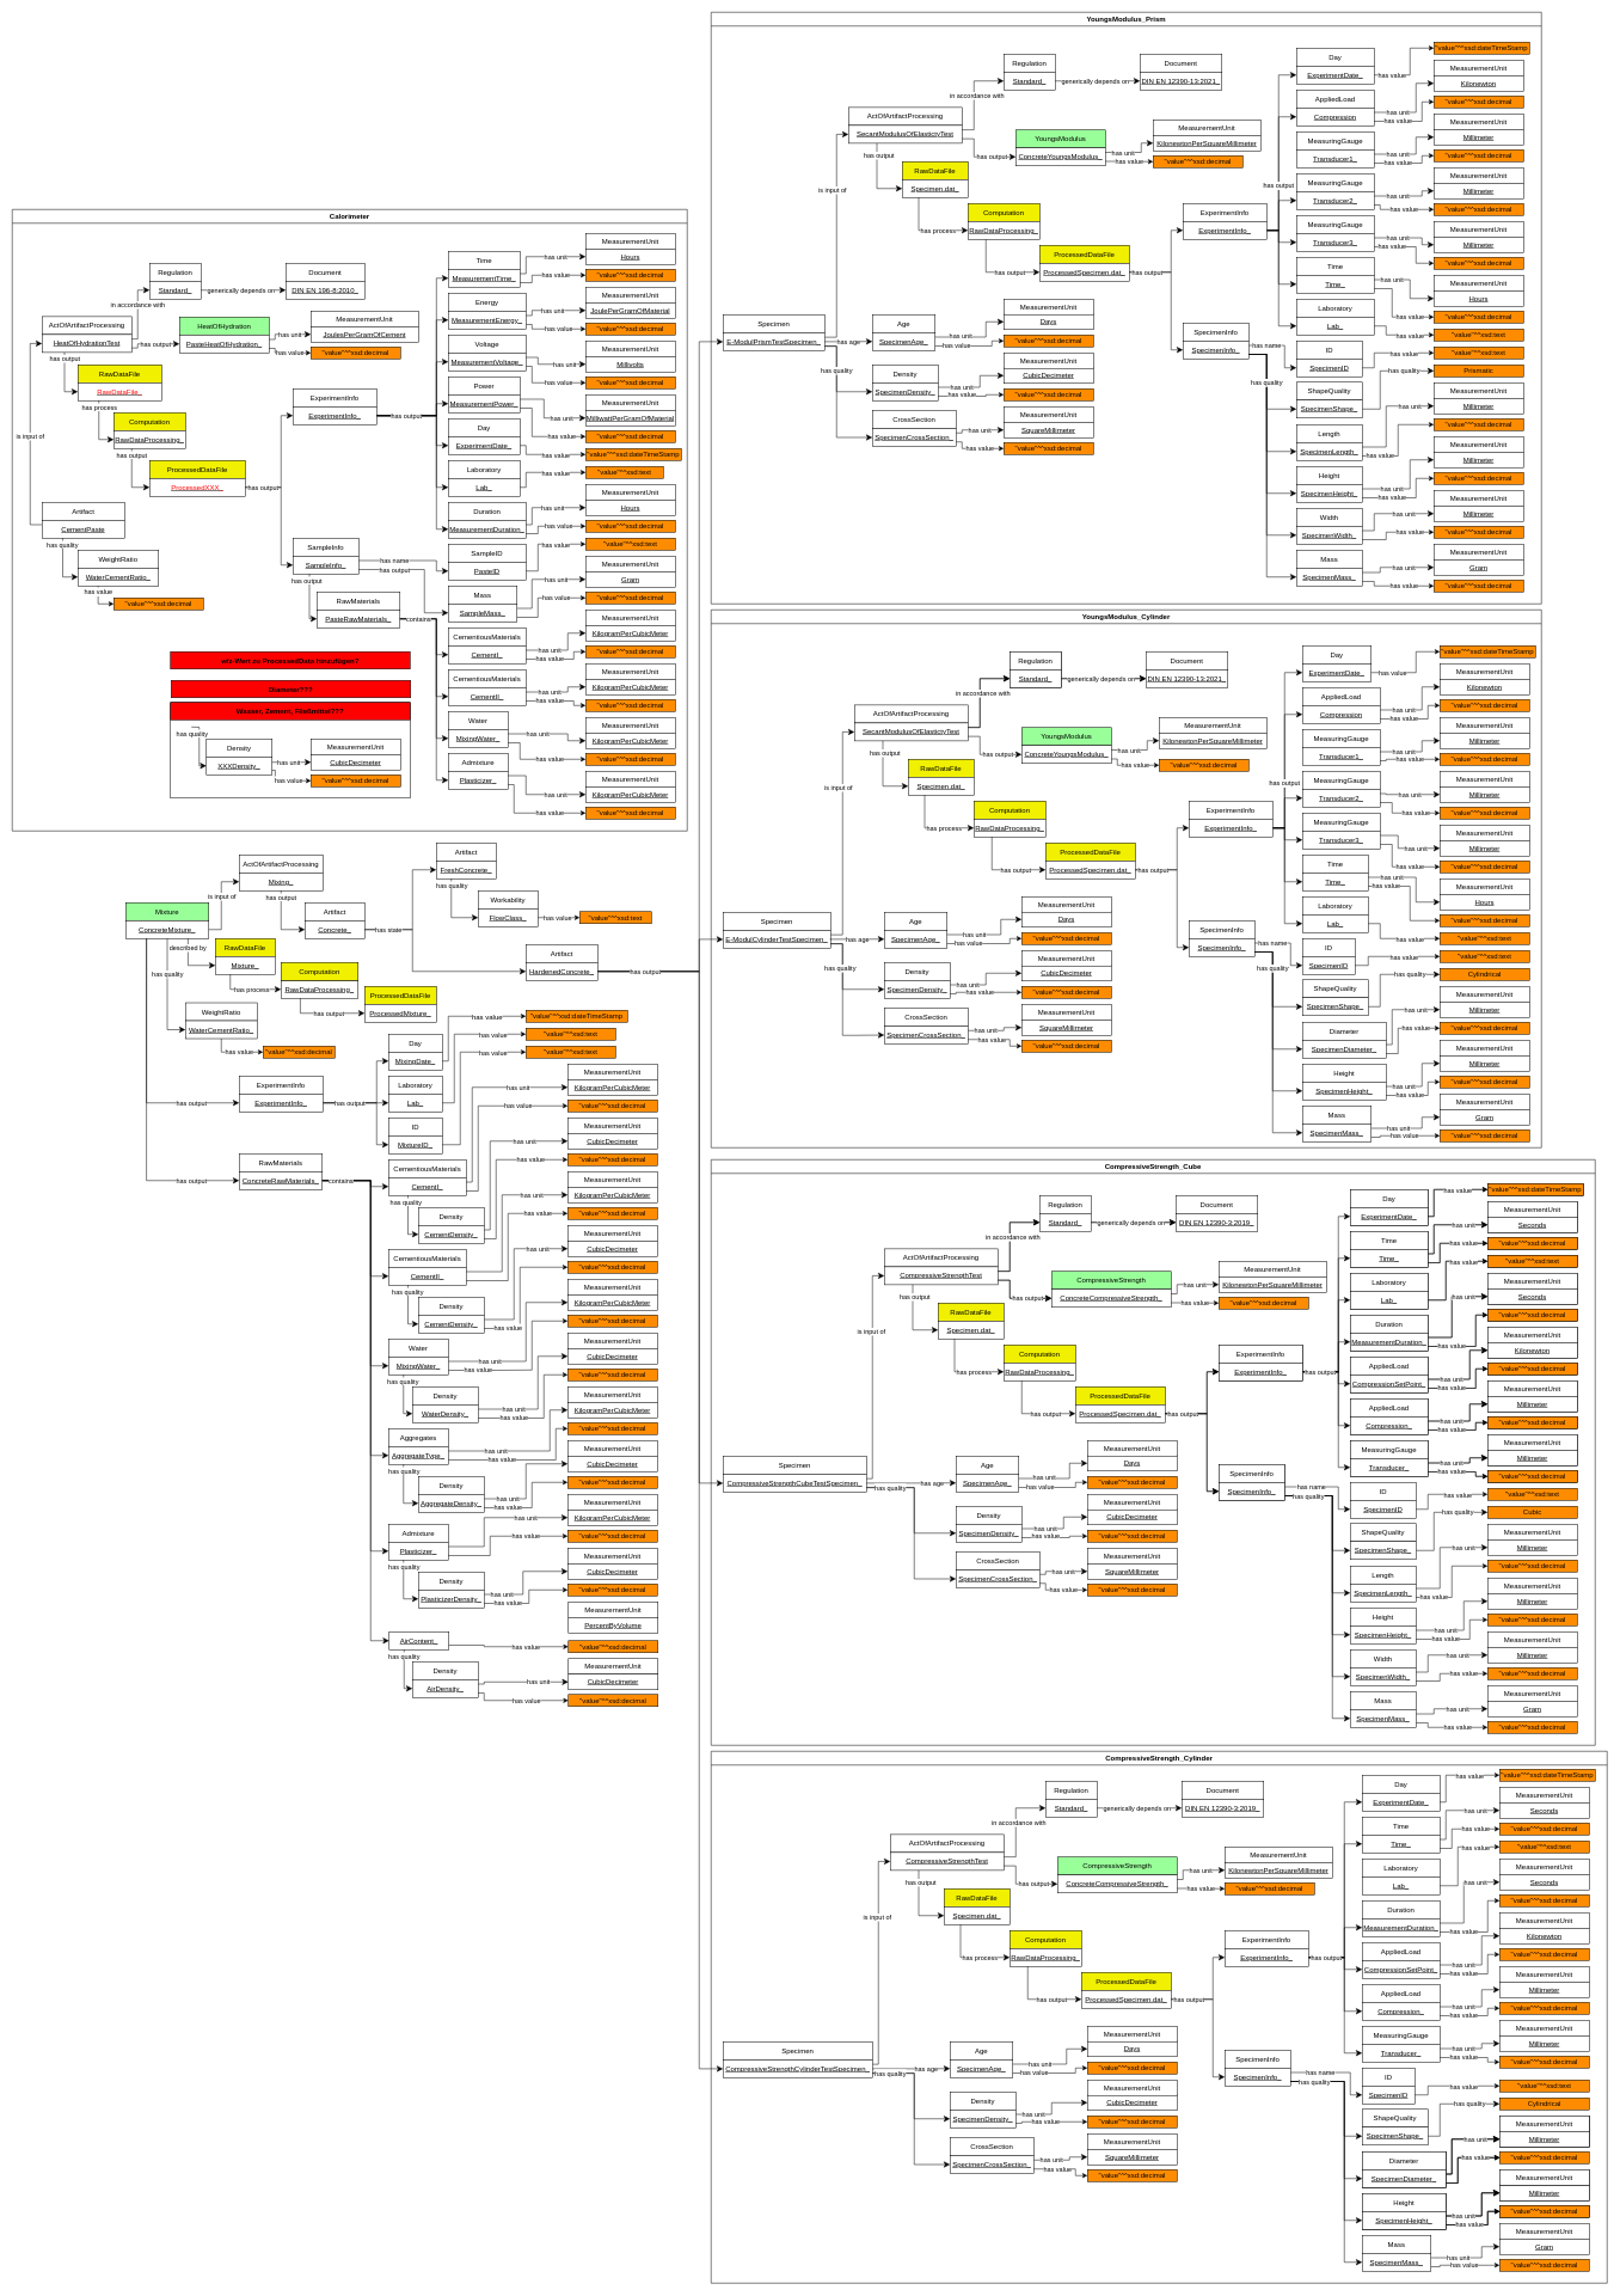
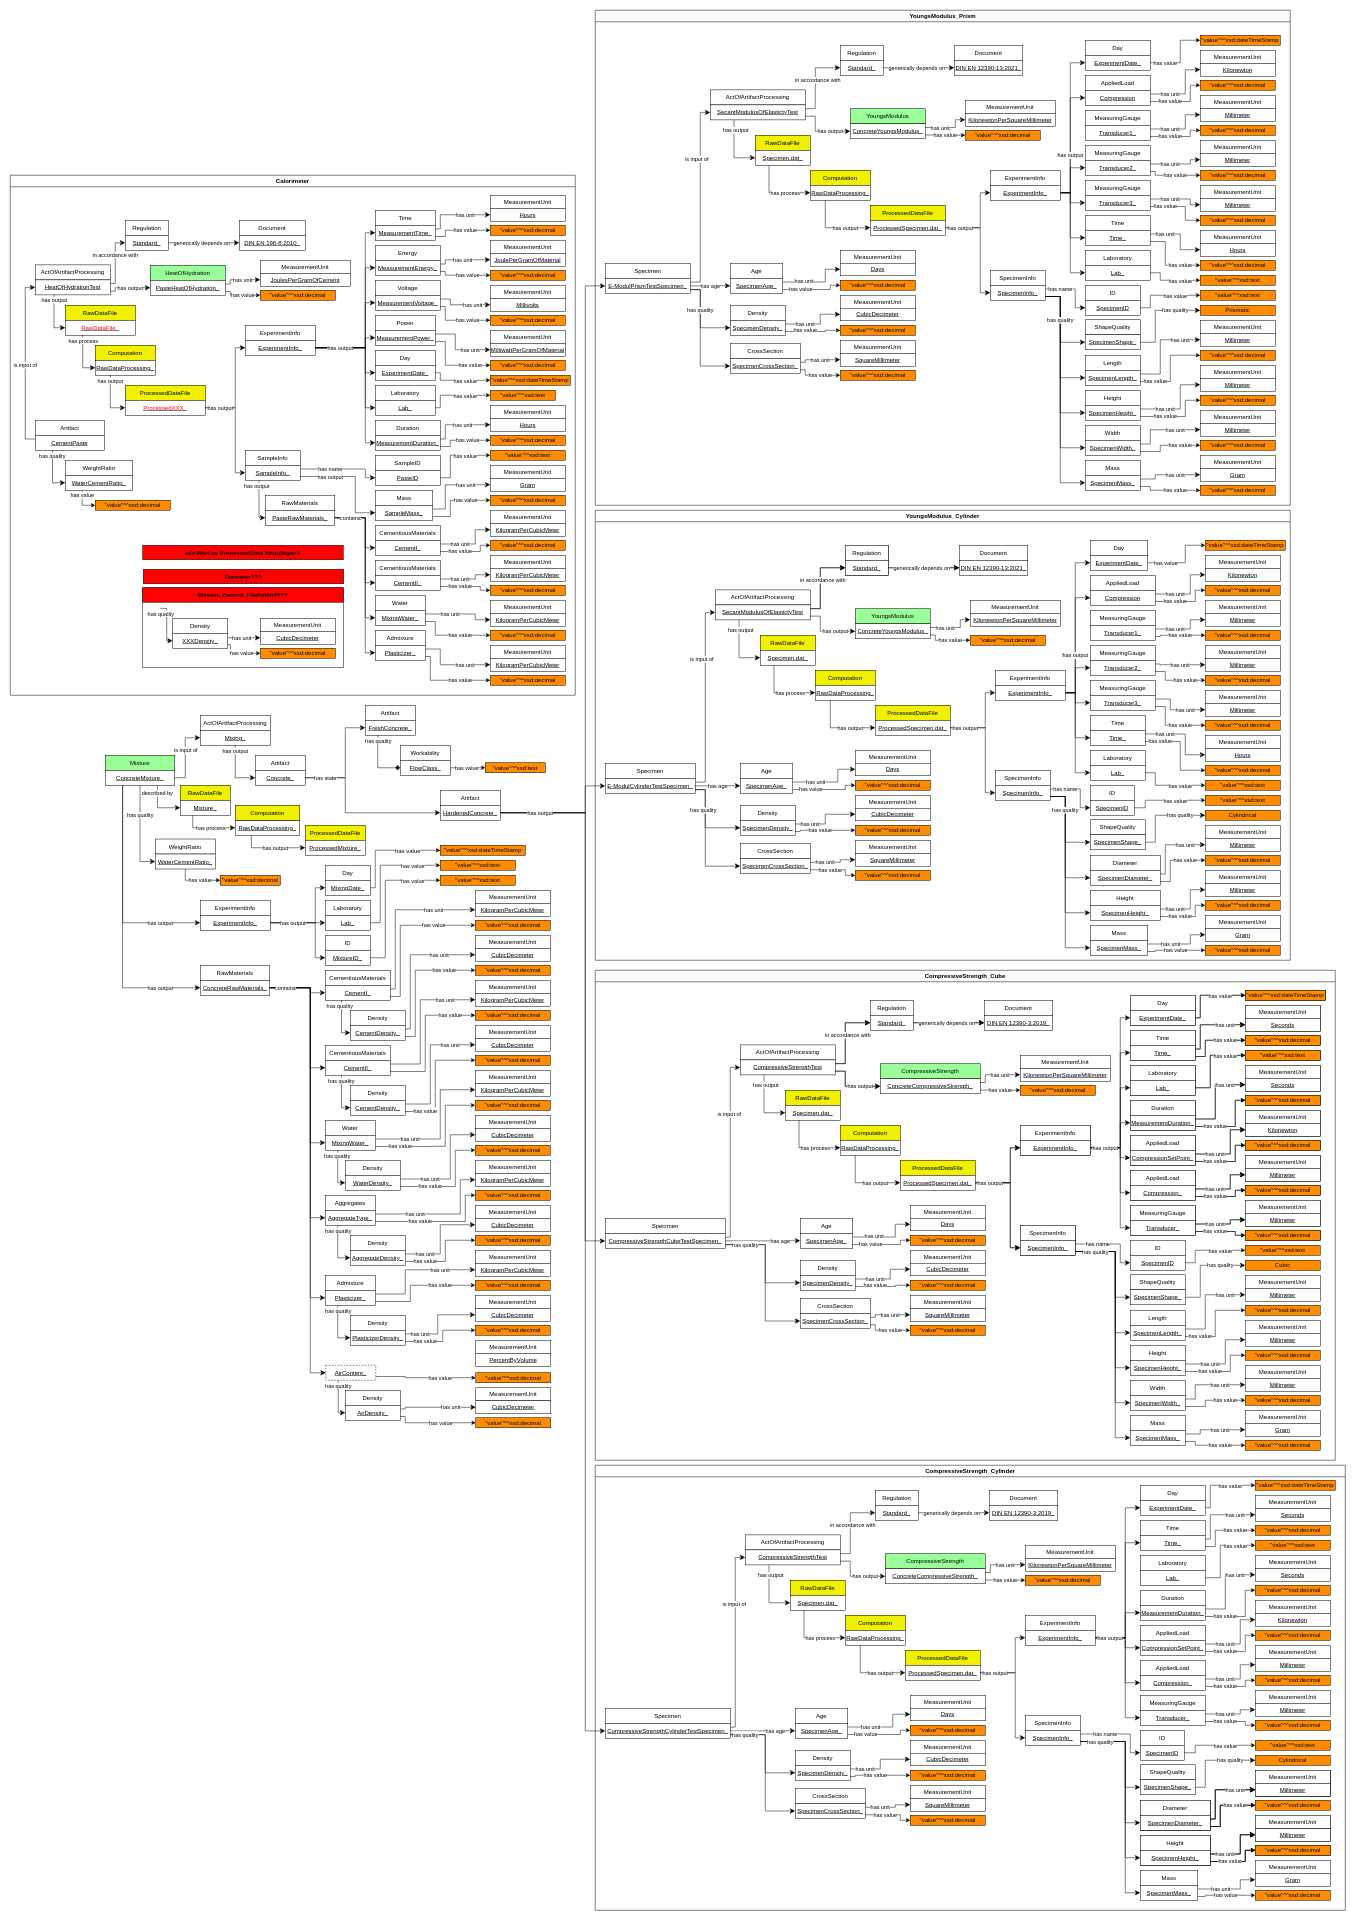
- <mxCell id="321" value="has quality" style="endArrow=classic;html=1;endSize=8;arcSize=0;entryX=0;entryY=0.5;entryDx=0;entryDy=0;edgeStyle=orthogonalEdgeStyle;exitX=0.25;exitY=1;exitDx=0;exitDy=0;" parent="1" source="15" target="320" edge="1"><mxGeometry y="-50" width="90" height="26" as="geometry"><mxPoint x="750" y="1480" as="sourcePoint" /><mxPoint x="653" y="1809.5" as="targetPoint" /><mxPoint x="-22" y="-22" as="offset" /><Array as="points"><mxPoint x="755" y="1535" /></Array></mxGeometry></mxCell>
+ <mxCell id="321" value="has quality" style="endArrow=diamond;html=1;endSize=8;arcSize=0;entryX=0;entryY=0.5;entryDx=0;entryDy=0;edgeStyle=orthogonalEdgeStyle;exitX=0.25;exitY=1;exitDx=0;exitDy=0;" parent="1" source="15" target="320" edge="1"><mxGeometry y="-50" width="90" height="26" as="geometry"><mxPoint x="750" y="1480" as="sourcePoint" /><mxPoint x="653" y="1809.5" as="targetPoint" /><mxPoint x="-22" y="-22" as="offset" /><Array as="points"><mxPoint x="755" y="1535" /></Array></mxGeometry></mxCell>
- <mxCell id="950" value="&lt;u&gt;AirContent_&lt;/u&gt;" style="rounded=0;whiteSpace=wrap;html=1;fillColor=#FFFFFF;" parent="1" vertex="1"><mxGeometry x="651" y="2730" width="100" height="30" as="geometry" /></mxCell>
+ <mxCell id="950" value="&lt;u&gt;AirContent_&lt;/u&gt;" style="rounded=0;whiteSpace=wrap;html=1;fillColor=#FFFFFF;dashed=1;" parent="1" vertex="1"><mxGeometry x="651" y="2730" width="100" height="30" as="geometry" /></mxCell>
